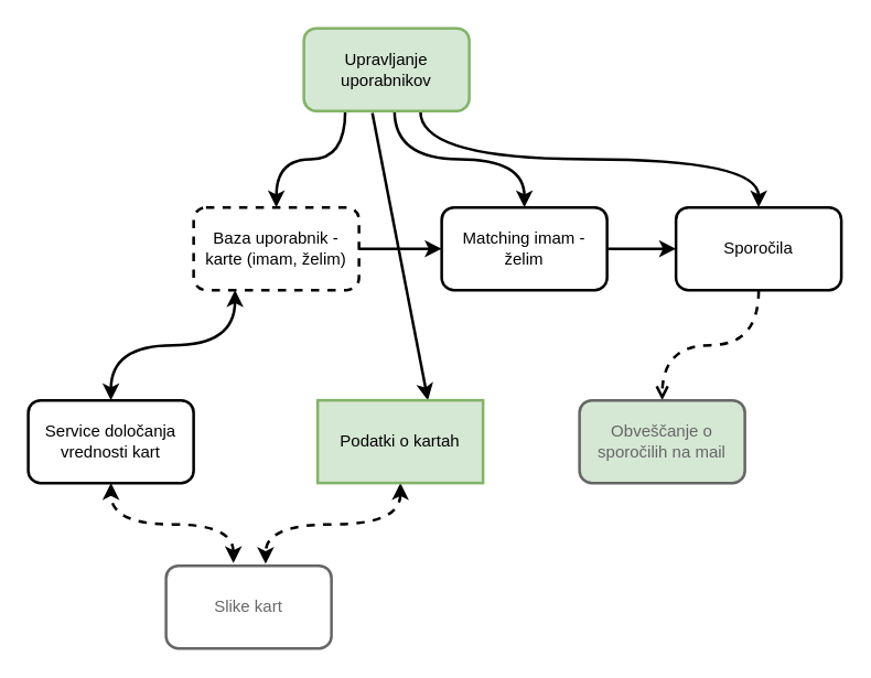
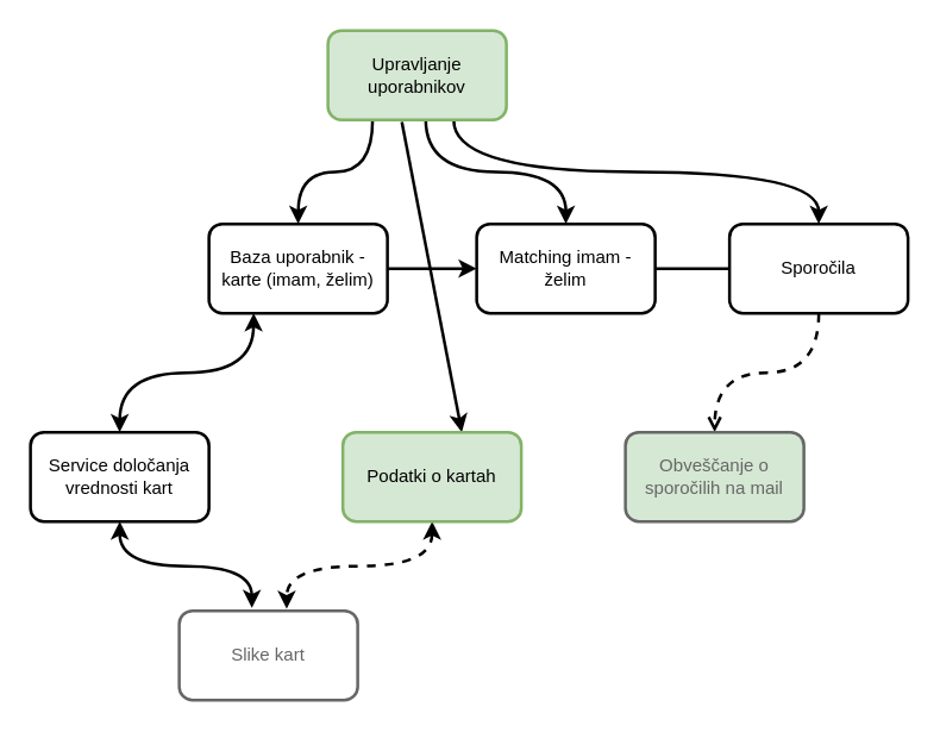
- <mxCell id="14" value="Baza uporabnik - karte (imam, želim)" style="rounded=1;whiteSpace=wrap;html=1;strokeWidth=2;dashed=1;" parent="1" vertex="1"><mxGeometry x="140" y="150" width="120" height="60" as="geometry" /></mxCell>
+ <mxCell id="14" value="Baza uporabnik - karte (imam, želim)" style="rounded=1;whiteSpace=wrap;html=1;strokeWidth=2;" parent="1" vertex="1"><mxGeometry x="140" y="150" width="120" height="60" as="geometry" /></mxCell>
- <mxCell id="18" style="edgeStyle=orthogonalEdgeStyle;curved=1;rounded=0;orthogonalLoop=1;jettySize=auto;html=1;entryX=0;entryY=0.5;entryDx=0;entryDy=0;startArrow=none;startFill=0;fontColor=#666666;strokeWidth=2;" parent="1" source="19" target="10" edge="1"><mxGeometry relative="1" as="geometry" /></mxCell>
+ <mxCell id="18" style="edgeStyle=orthogonalEdgeStyle;curved=1;rounded=0;orthogonalLoop=1;jettySize=auto;html=1;entryX=0;entryY=0.5;entryDx=0;entryDy=0;startArrow=none;startFill=0;fontColor=#666666;strokeWidth=2;endArrow=none;" parent="1" source="19" target="10" edge="1"><mxGeometry relative="1" as="geometry" /></mxCell>
- <mxCell id="12" value="Podatki o kartah" style="whiteSpace=wrap;html=1;fillColor=#d5e8d4;strokeColor=#82b366;strokeWidth=2;rounded=0;" parent="1" vertex="1"><mxGeometry x="230" y="290" width="120" height="60" as="geometry" /></mxCell>
+ <mxCell id="12" value="Podatki o kartah" style="rounded=1;whiteSpace=wrap;html=1;fillColor=#d5e8d4;strokeColor=#82b366;strokeWidth=2;" parent="1" vertex="1"><mxGeometry x="230" y="290" width="120" height="60" as="geometry" /></mxCell>
- <mxCell id="15" style="edgeStyle=orthogonalEdgeStyle;curved=1;rounded=0;orthogonalLoop=1;jettySize=auto;html=1;entryX=0.5;entryY=1;entryDx=0;entryDy=0;startArrow=classic;startFill=1;fontColor=#666666;exitX=0.407;exitY=-0.031;exitDx=0;exitDy=0;exitPerimeter=0;dashed=1;strokeWidth=2;" parent="1" source="16" target="3" edge="1"><mxGeometry relative="1" as="geometry" /></mxCell>
+ <mxCell id="15" style="edgeStyle=orthogonalEdgeStyle;curved=1;rounded=0;orthogonalLoop=1;jettySize=auto;html=1;entryX=0.5;entryY=1;entryDx=0;entryDy=0;startArrow=classic;startFill=1;fontColor=#666666;exitX=0.407;exitY=-0.031;exitDx=0;exitDy=0;exitPerimeter=0;dashed=0;strokeWidth=2;" parent="1" source="16" target="3" edge="1"><mxGeometry relative="1" as="geometry" /></mxCell>
